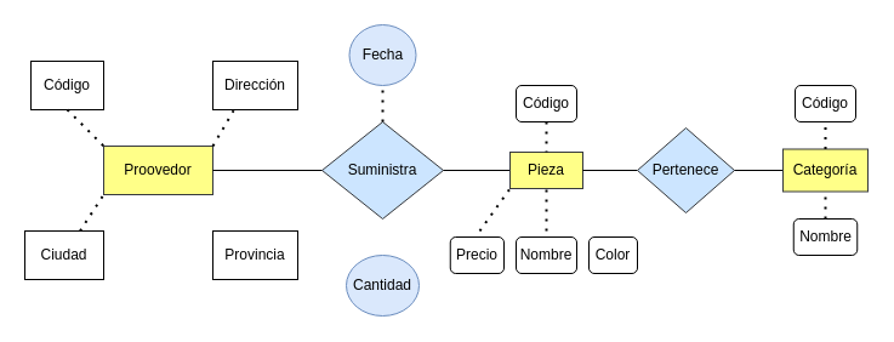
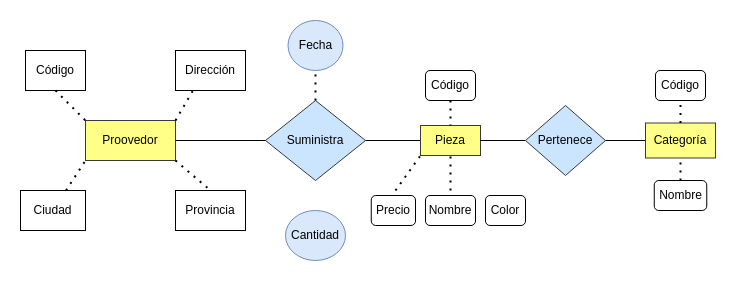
+ <mxCell id="10" value="" style="endArrow=none;dashed=1;html=1;dashPattern=1 3;strokeWidth=2;entryX=0.5;entryY=0;entryDx=0;entryDy=0;exitX=1;exitY=1;exitDx=0;exitDy=0;" parent="1" source="2" target="5" edge="1"><mxGeometry width="50" height="50" relative="1" as="geometry"><mxPoint x="45" y="240" as="sourcePoint" /><mxPoint x="95" y="190" as="targetPoint" /></mxGeometry></mxCell>
